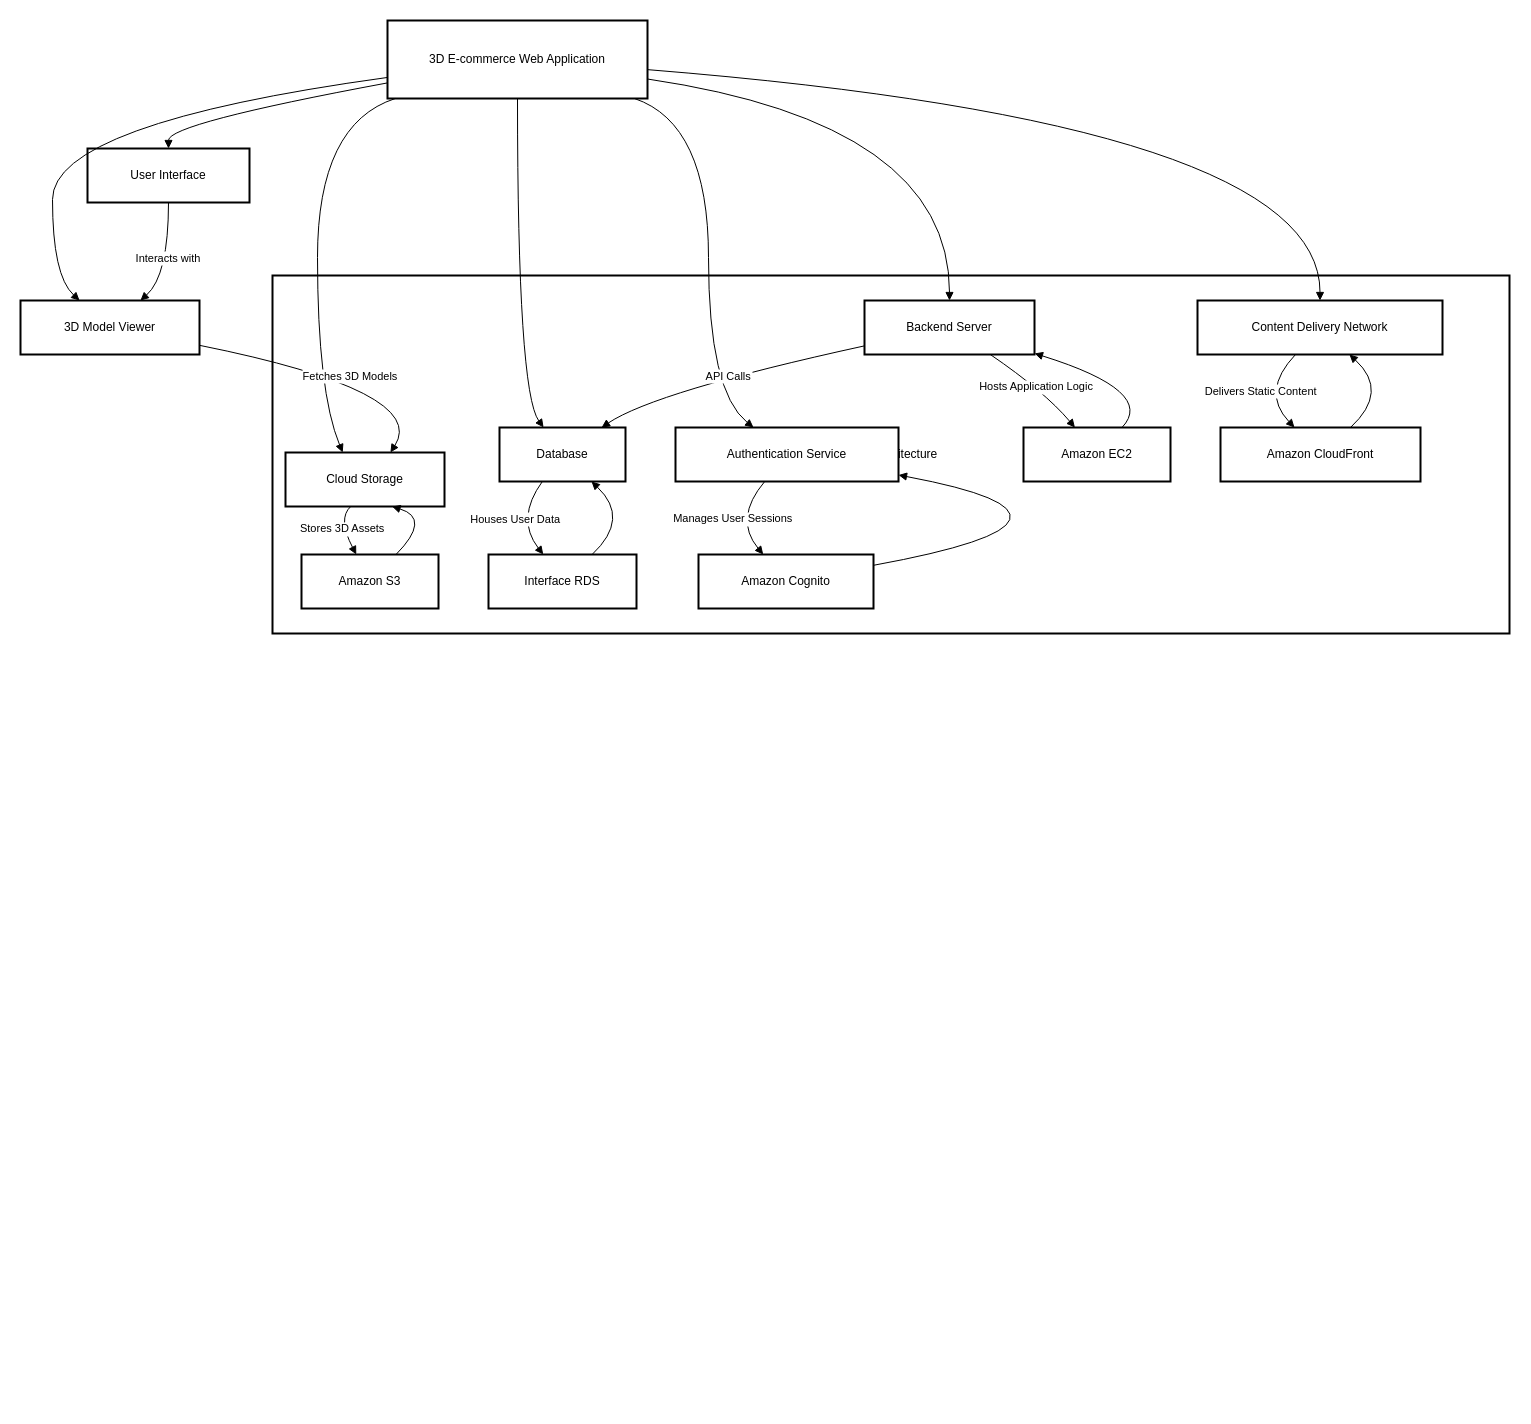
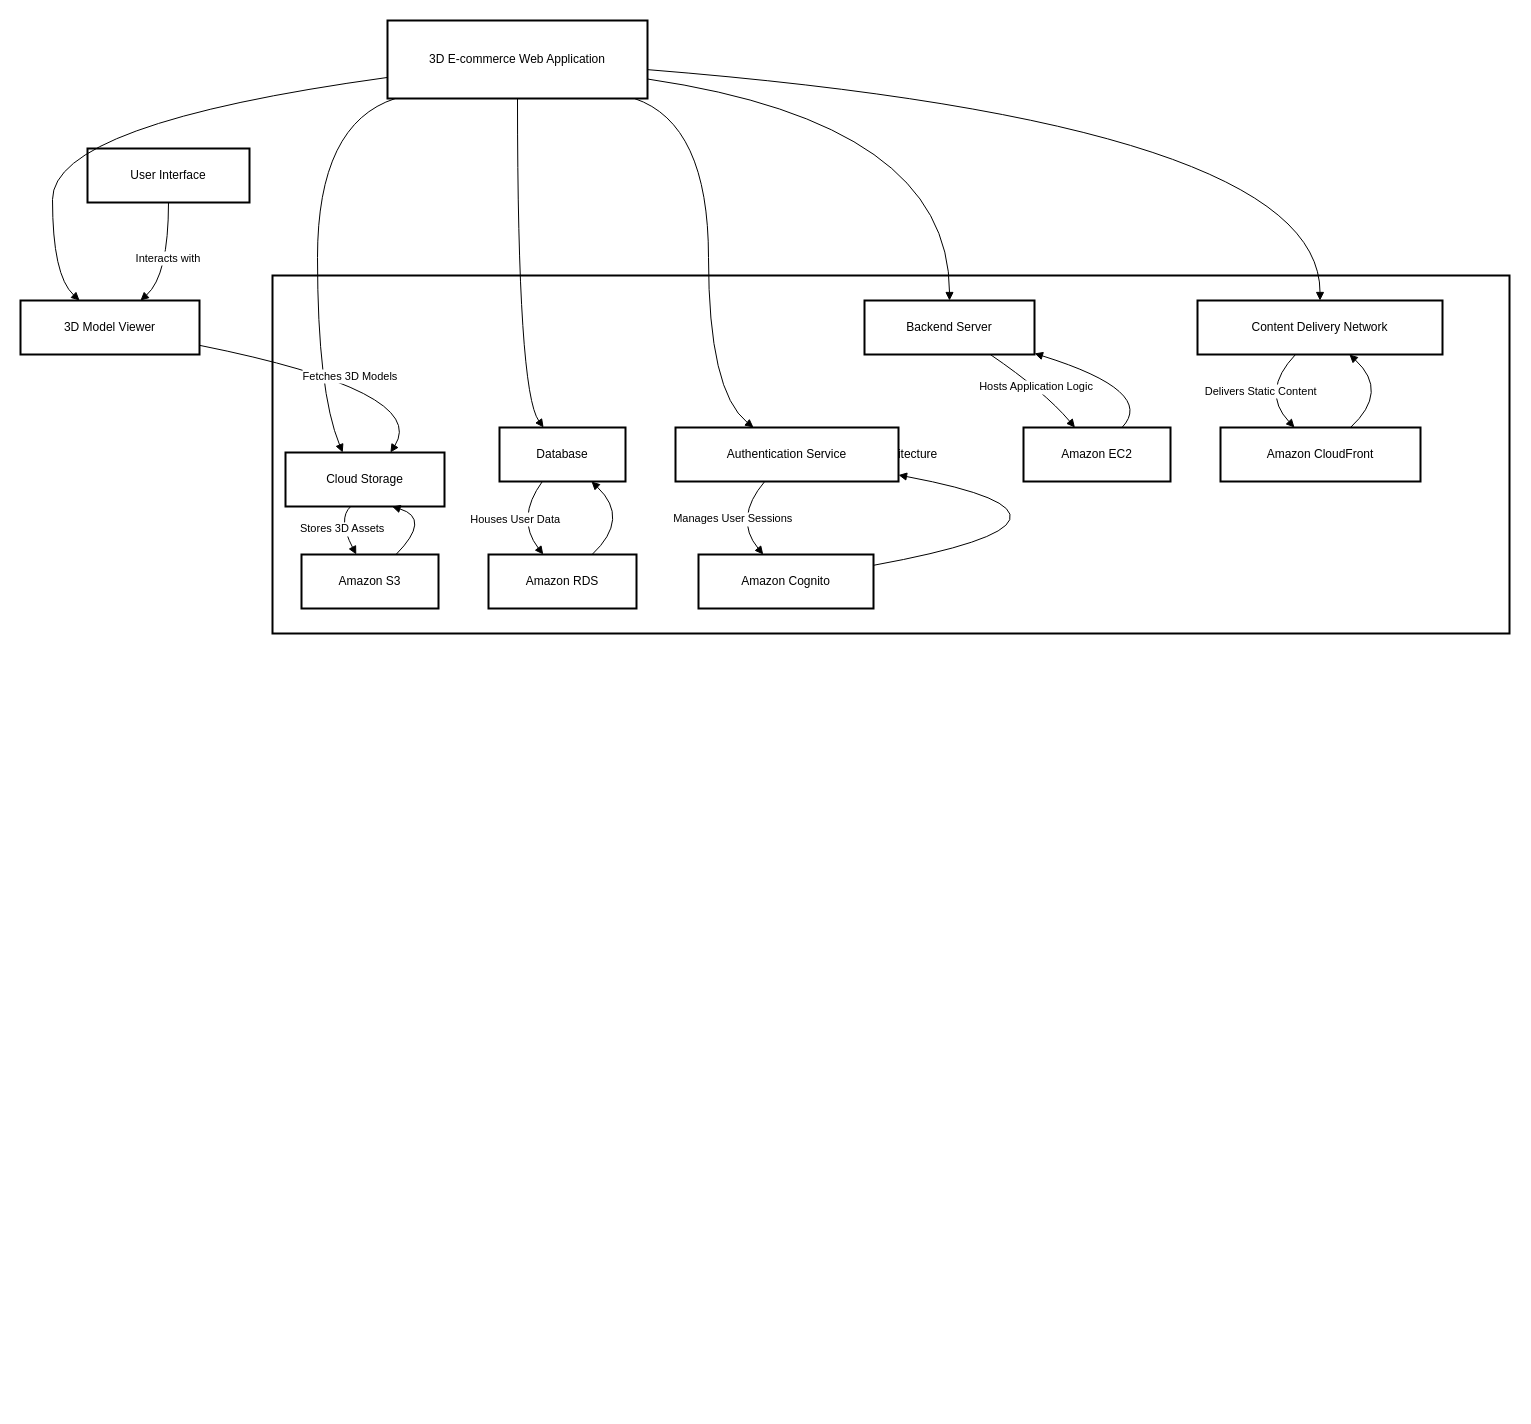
- <mxCell id="18" value="" style="curved=1;startArrow=none;endArrow=block;exitX=0;exitY=0.8;entryX=0.5;entryY=0;" edge="1" parent="1" source="5" target="6"><mxGeometry relative="1" as="geometry"><Array as="points"><mxPoint x="168" y="123" /></Array></mxGeometry></mxCell>
- <mxCell id="27" value="API Calls" style="curved=1;startArrow=none;endArrow=block;exitX=0;exitY=0.84;entryX=0.81;entryY=0;" edge="1" parent="1" source="8" target="9"><mxGeometry relative="1" as="geometry"><Array as="points"><mxPoint x="655" y="391" /></Array></mxGeometry></mxCell>
- <mxCell id="14" value="Interface RDS" style="whiteSpace=wrap;strokeWidth=2;" vertex="1" parent="1"><mxGeometry x="488" y="554" width="148" height="54" as="geometry" /></mxCell>
+ <mxCell id="14" value="Amazon RDS" style="whiteSpace=wrap;strokeWidth=2;" vertex="1" parent="1"><mxGeometry x="488" y="554" width="148" height="54" as="geometry" /></mxCell>
